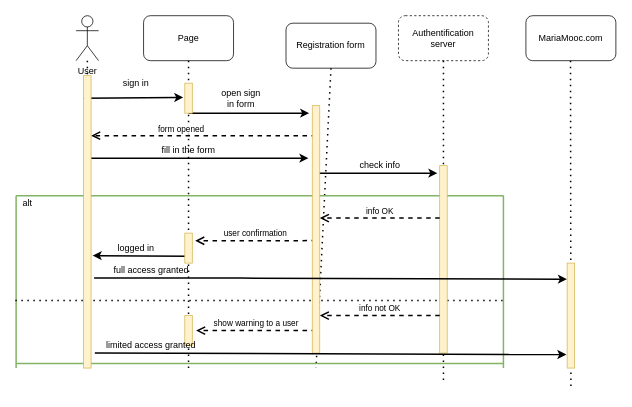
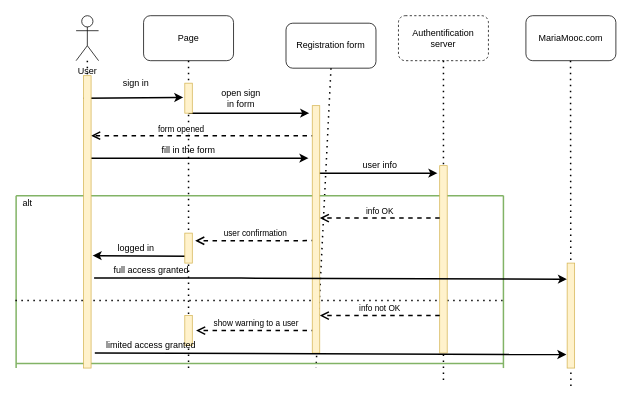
- <mxCell id="17" value="check info" style="text;html=1;align=center;verticalAlign=middle;resizable=0;points=[];autosize=1;strokeColor=none;" vertex="1" parent="1"><mxGeometry x="471" y="210" width="70" height="20" as="geometry" /></mxCell>
+ <mxCell id="17" value="user info" style="text;html=1;align=center;verticalAlign=middle;resizable=0;points=[];autosize=1;strokeColor=none;" vertex="1" parent="1"><mxGeometry x="471" y="210" width="70" height="20" as="geometry" /></mxCell>
